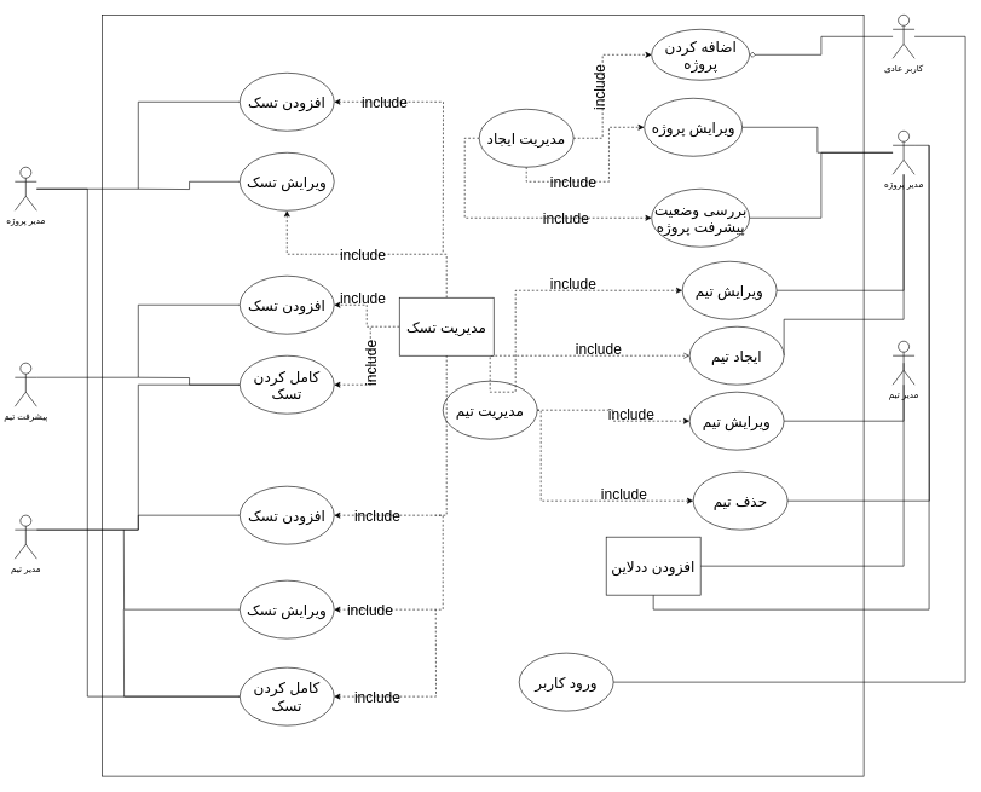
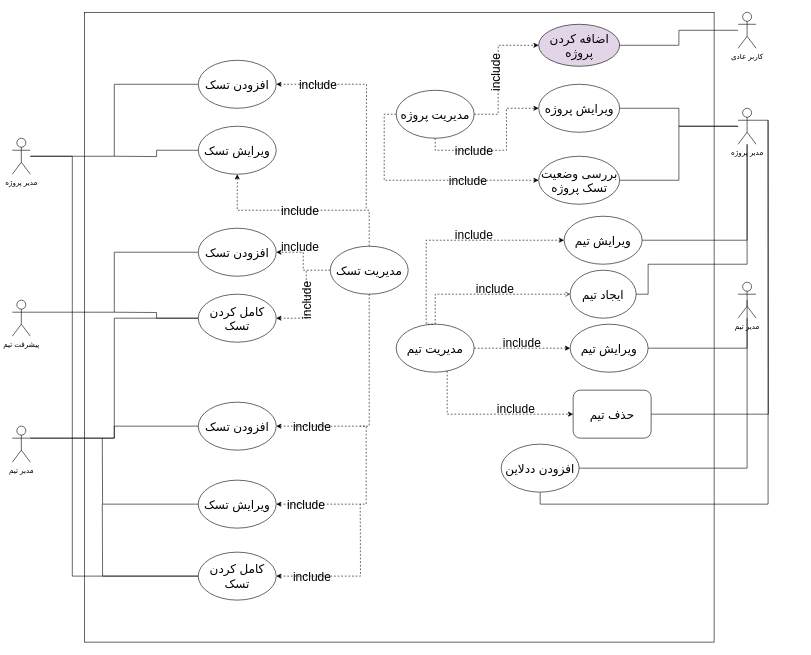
- <mxCell id="4" value="&lt;font style=&quot;font-size: 20px&quot;&gt;اضافه کردن پروژه&lt;/font&gt;" style="ellipse;whiteSpace=wrap;html=1;" parent="1" vertex="1"><mxGeometry x="897.5" y="40" width="135" height="70" as="geometry" /></mxCell>
+ <mxCell id="4" value="&lt;font style=&quot;font-size: 20px&quot;&gt;اضافه کردن پروژه&lt;/font&gt;" style="ellipse;whiteSpace=wrap;html=1;fillColor=#e1d5e7;" parent="1" vertex="1"><mxGeometry x="897.5" y="40" width="135" height="70" as="geometry" /></mxCell>
- <mxCell id="10" style="edgeStyle=orthogonalEdgeStyle;rounded=0;orthogonalLoop=1;jettySize=auto;html=1;fontSize=20;endArrow=diamond;endFill=0;" parent="1" source="2" target="4" edge="1"><mxGeometry relative="1" as="geometry" /></mxCell>
+ <mxCell id="10" style="edgeStyle=orthogonalEdgeStyle;rounded=0;orthogonalLoop=1;jettySize=auto;html=1;fontSize=20;endArrow=none;endFill=0;" parent="1" source="2" target="4" edge="1"><mxGeometry relative="1" as="geometry" /></mxCell>
- <mxCell id="5" value="ویرایش پروژه" style="ellipse;whiteSpace=wrap;html=1;fontSize=20;" parent="1" vertex="1"><mxGeometry x="887.5" y="135" width="135" height="80" as="geometry" /></mxCell>
+ <mxCell id="5" value="ویرایش پروژه" style="ellipse;whiteSpace=wrap;html=1;fontSize=20;" parent="1" vertex="1"><mxGeometry x="897.5" y="140" width="135" height="80" as="geometry" /></mxCell>
- <mxCell id="19" value="مدیریت ایجاد" style="ellipse;whiteSpace=wrap;html=1;fontSize=20;" parent="1" vertex="1"><mxGeometry y="150" width="130" height="80" as="geometry" x="660" /></mxCell>
+ <mxCell id="19" value="مدیریت پروژه" style="ellipse;whiteSpace=wrap;html=1;fontSize=20;" parent="1" vertex="1"><mxGeometry y="150" width="130" height="80" as="geometry" x="660" /></mxCell>
- <mxCell id="6" value="بررسی وضعیت پیشرفت پروژه" style="ellipse;whiteSpace=wrap;html=1;fontSize=20;" parent="1" vertex="1"><mxGeometry x="897.5" y="260" width="135" height="80" as="geometry" /></mxCell>
+ <mxCell id="6" value="بررسی وضعیت تسک پروژه" style="ellipse;whiteSpace=wrap;html=1;fontSize=20;" parent="1" vertex="1"><mxGeometry x="897.5" y="260" width="135" height="80" as="geometry" /></mxCell>
- <mxCell id="38" value="مدیریت تسک" style="whiteSpace=wrap;html=1;fontSize=20;rounded=0;" parent="1" vertex="1"><mxGeometry x="550" y="410" width="130" height="80" as="geometry" /></mxCell>
+ <mxCell id="38" value="مدیریت تسک" style="ellipse;whiteSpace=wrap;html=1;fontSize=20;" parent="1" vertex="1"><mxGeometry x="550" y="410" width="130" height="80" as="geometry" /></mxCell>
- <mxCell id="30" value="ایجاد تیم" style="ellipse;whiteSpace=wrap;html=1;fontSize=20;" parent="1" vertex="1"><mxGeometry x="950" y="450" width="130" height="80" as="geometry" /></mxCell>
+ <mxCell id="30" value="ایجاد تیم" style="ellipse;whiteSpace=wrap;html=1;fontSize=20;" parent="1" vertex="1"><mxGeometry x="950" y="450" width="110" height="80" as="geometry" /></mxCell>
- <mxCell id="26" value="مدیریت تیم" style="ellipse;whiteSpace=wrap;html=1;fontSize=20;" parent="1" vertex="1"><mxGeometry x="610" y="525" width="130" height="80" as="geometry" /></mxCell>
+ <mxCell id="26" value="مدیریت تیم" style="ellipse;whiteSpace=wrap;html=1;fontSize=20;" parent="1" vertex="1"><mxGeometry y="540" width="130" height="80" as="geometry" x="660" /></mxCell>
- <mxCell id="88" value="حذف تیم" style="ellipse;whiteSpace=wrap;html=1;fontSize=20;" parent="1" vertex="1"><mxGeometry x="955" y="650" width="130" height="80" as="geometry" /></mxCell>
+ <mxCell id="88" value="حذف تیم" style="whiteSpace=wrap;html=1;fontSize=20;rounded=1;" parent="1" vertex="1"><mxGeometry x="955" y="650" width="130" height="80" as="geometry" /></mxCell>
- <mxCell id="91" style="edgeStyle=orthogonalEdgeStyle;rounded=0;orthogonalLoop=1;jettySize=auto;html=1;endArrow=none;endFill=0;" parent="1" source="92" target="2" edge="1"><mxGeometry relative="1" as="geometry"><Array as="points"><mxPoint x="1330" y="940" /><mxPoint x="1330" y="50" /></Array></mxGeometry></mxCell>
- <mxCell id="82" value="افزودن ددلاین" style="whiteSpace=wrap;html=1;fontSize=20;rounded=0;" parent="1" vertex="1"><mxGeometry x="835" y="740" width="130" height="80" as="geometry" /></mxCell>
+ <mxCell id="82" value="افزودن ددلاین" style="ellipse;whiteSpace=wrap;html=1;fontSize=20;" parent="1" vertex="1"><mxGeometry x="835" y="740" width="130" height="80" as="geometry" /></mxCell>
- <mxCell id="92" value="ورود کاربر" style="ellipse;whiteSpace=wrap;html=1;fontSize=20;" parent="1" vertex="1"><mxGeometry x="715" y="900" width="130" height="80" as="geometry" /></mxCell>
